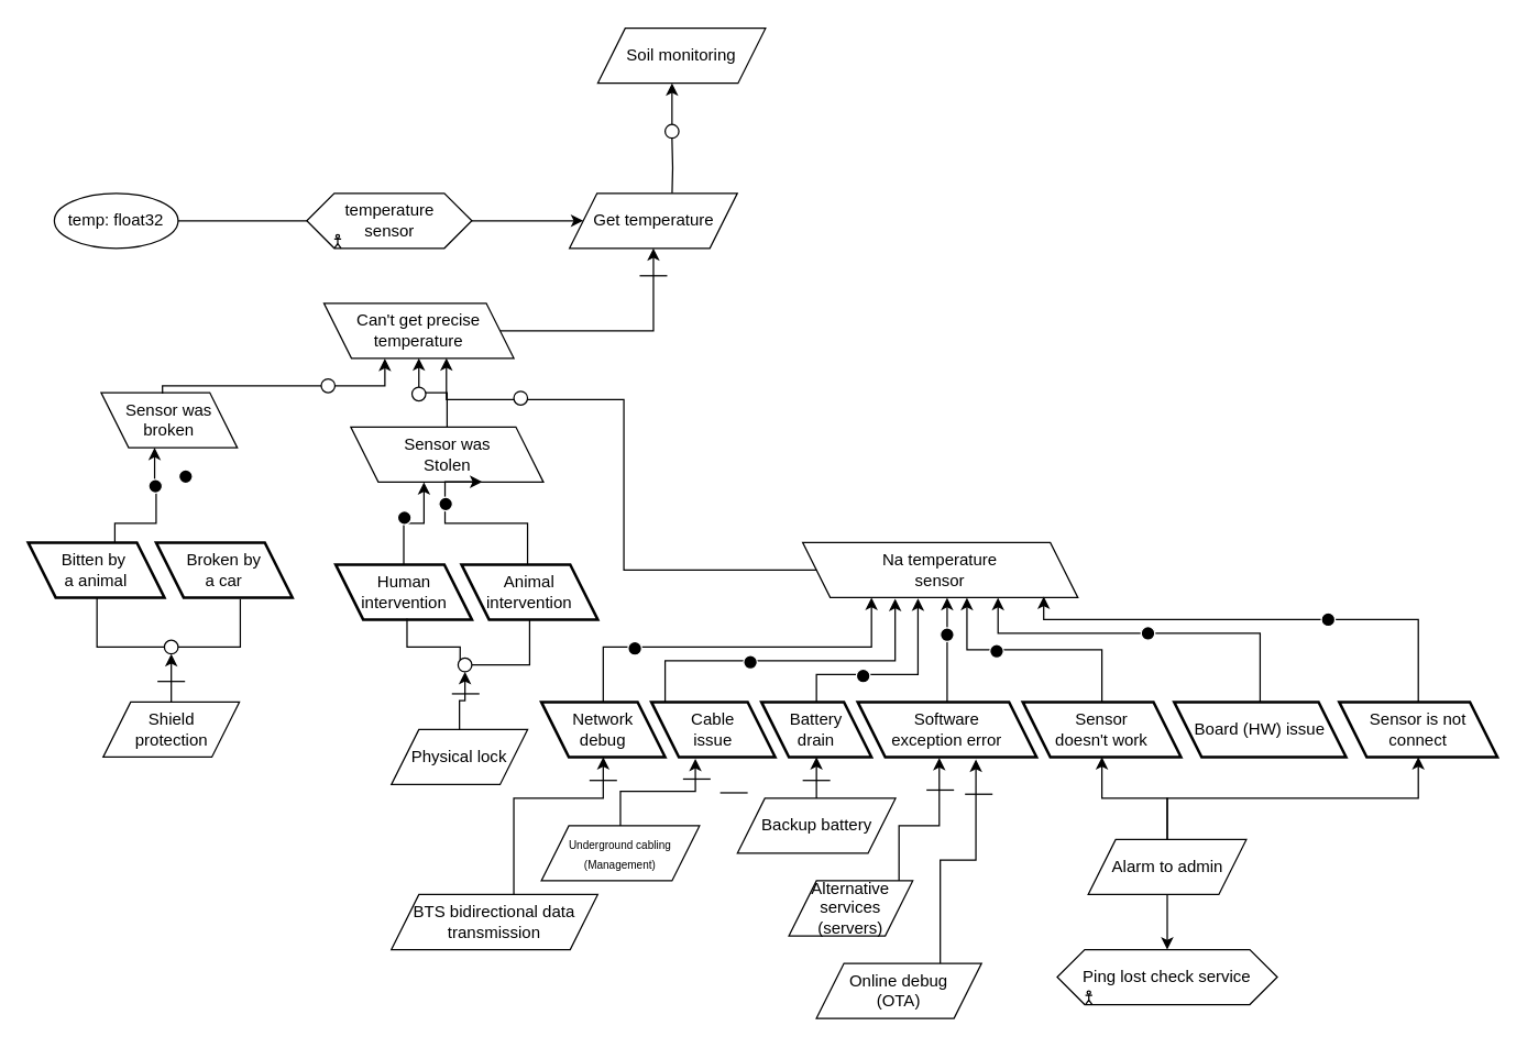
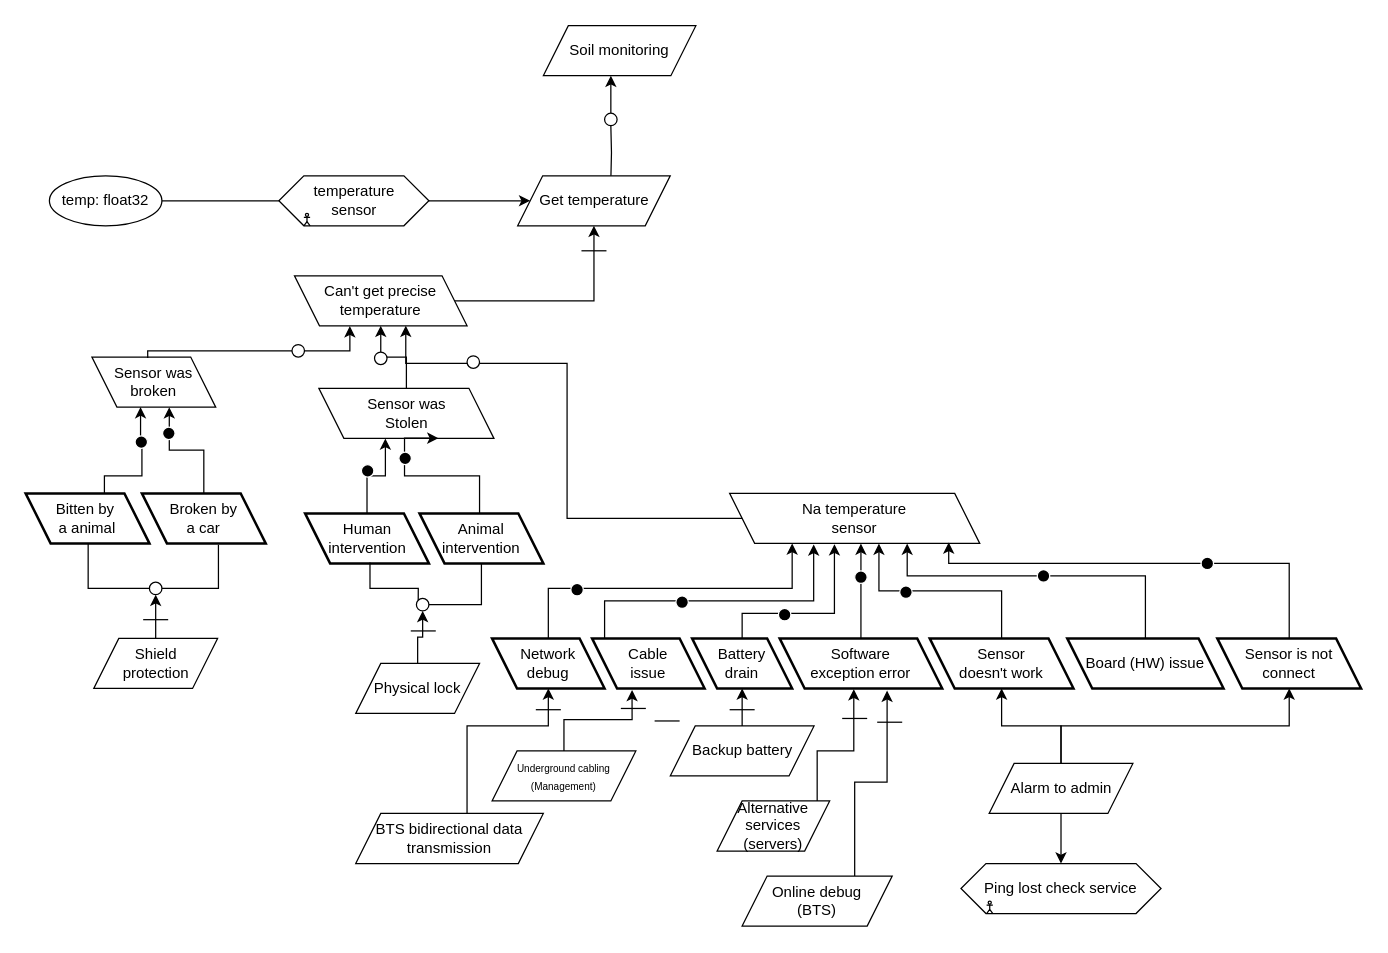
+ <mxCell id="21" style="edgeStyle=orthogonalEdgeStyle;rounded=0;orthogonalLoop=1;jettySize=auto;html=1;entryX=0.375;entryY=1.004;entryDx=0;entryDy=0;entryPerimeter=0;" parent="1" source="20" target="14" edge="1"><mxGeometry relative="1" as="geometry" /></mxCell>
- <mxCell id="55" value="&lt;div&gt;Online debug&lt;/div&gt;&lt;div&gt;(OTA)&lt;br&gt;&lt;/div&gt;" style="shape=parallelogram;perimeter=parallelogramPerimeter;whiteSpace=wrap;html=1;fixedSize=1;flipH=0;" parent="1" vertex="1"><mxGeometry x="593" y="700" width="120" height="40" as="geometry" /></mxCell>
+ <mxCell id="55" value="&lt;div&gt;Online debug&lt;/div&gt;&lt;div&gt;(BTS)&lt;br&gt;&lt;/div&gt;" style="shape=parallelogram;perimeter=parallelogramPerimeter;whiteSpace=wrap;html=1;fixedSize=1;flipH=0;" parent="1" vertex="1"><mxGeometry x="593" y="700" width="120" height="40" as="geometry" /></mxCell>
